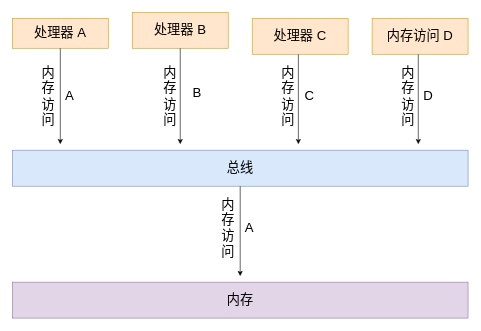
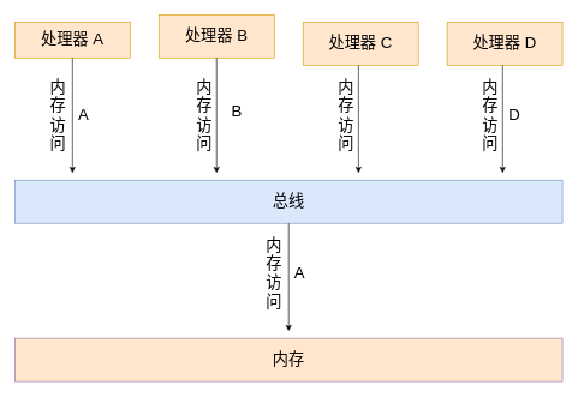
- <mxCell id="5" value="内存访问 D" style="rounded=0;whiteSpace=wrap;html=1;fontSize=22;fillColor=#ffe6cc;strokeColor=#d79b00;" vertex="1" parent="1"><mxGeometry x="620" y="30" width="160" height="60" as="geometry" /></mxCell>
+ <mxCell id="5" value="处理器 D" style="rounded=0;whiteSpace=wrap;html=1;fontSize=22;fillColor=#ffe6cc;strokeColor=#d79b00;" vertex="1" parent="1"><mxGeometry x="620" y="30" width="160" height="60" as="geometry" /></mxCell>
- <mxCell id="21" value="C" style="text;html=1;align=center;verticalAlign=middle;resizable=0;points=[];;autosize=1;fontSize=22;" vertex="1" parent="1"><mxGeometry x="500" y="145" width="30" height="30" as="geometry" /></mxCell>
- <mxCell id="15" value="内存" style="rounded=0;whiteSpace=wrap;html=1;fontSize=22;fillColor=#e1d5e7;strokeColor=#9673a6;" vertex="1" parent="1"><mxGeometry x="20" y="470" width="760" height="60" as="geometry" /></mxCell>
+ <mxCell id="15" value="内存" style="rounded=0;whiteSpace=wrap;html=1;fontSize=22;fillColor=#ffe6cc;strokeColor=#9673a6;" vertex="1" parent="1"><mxGeometry x="20" y="470" width="760" height="60" as="geometry" /></mxCell>
